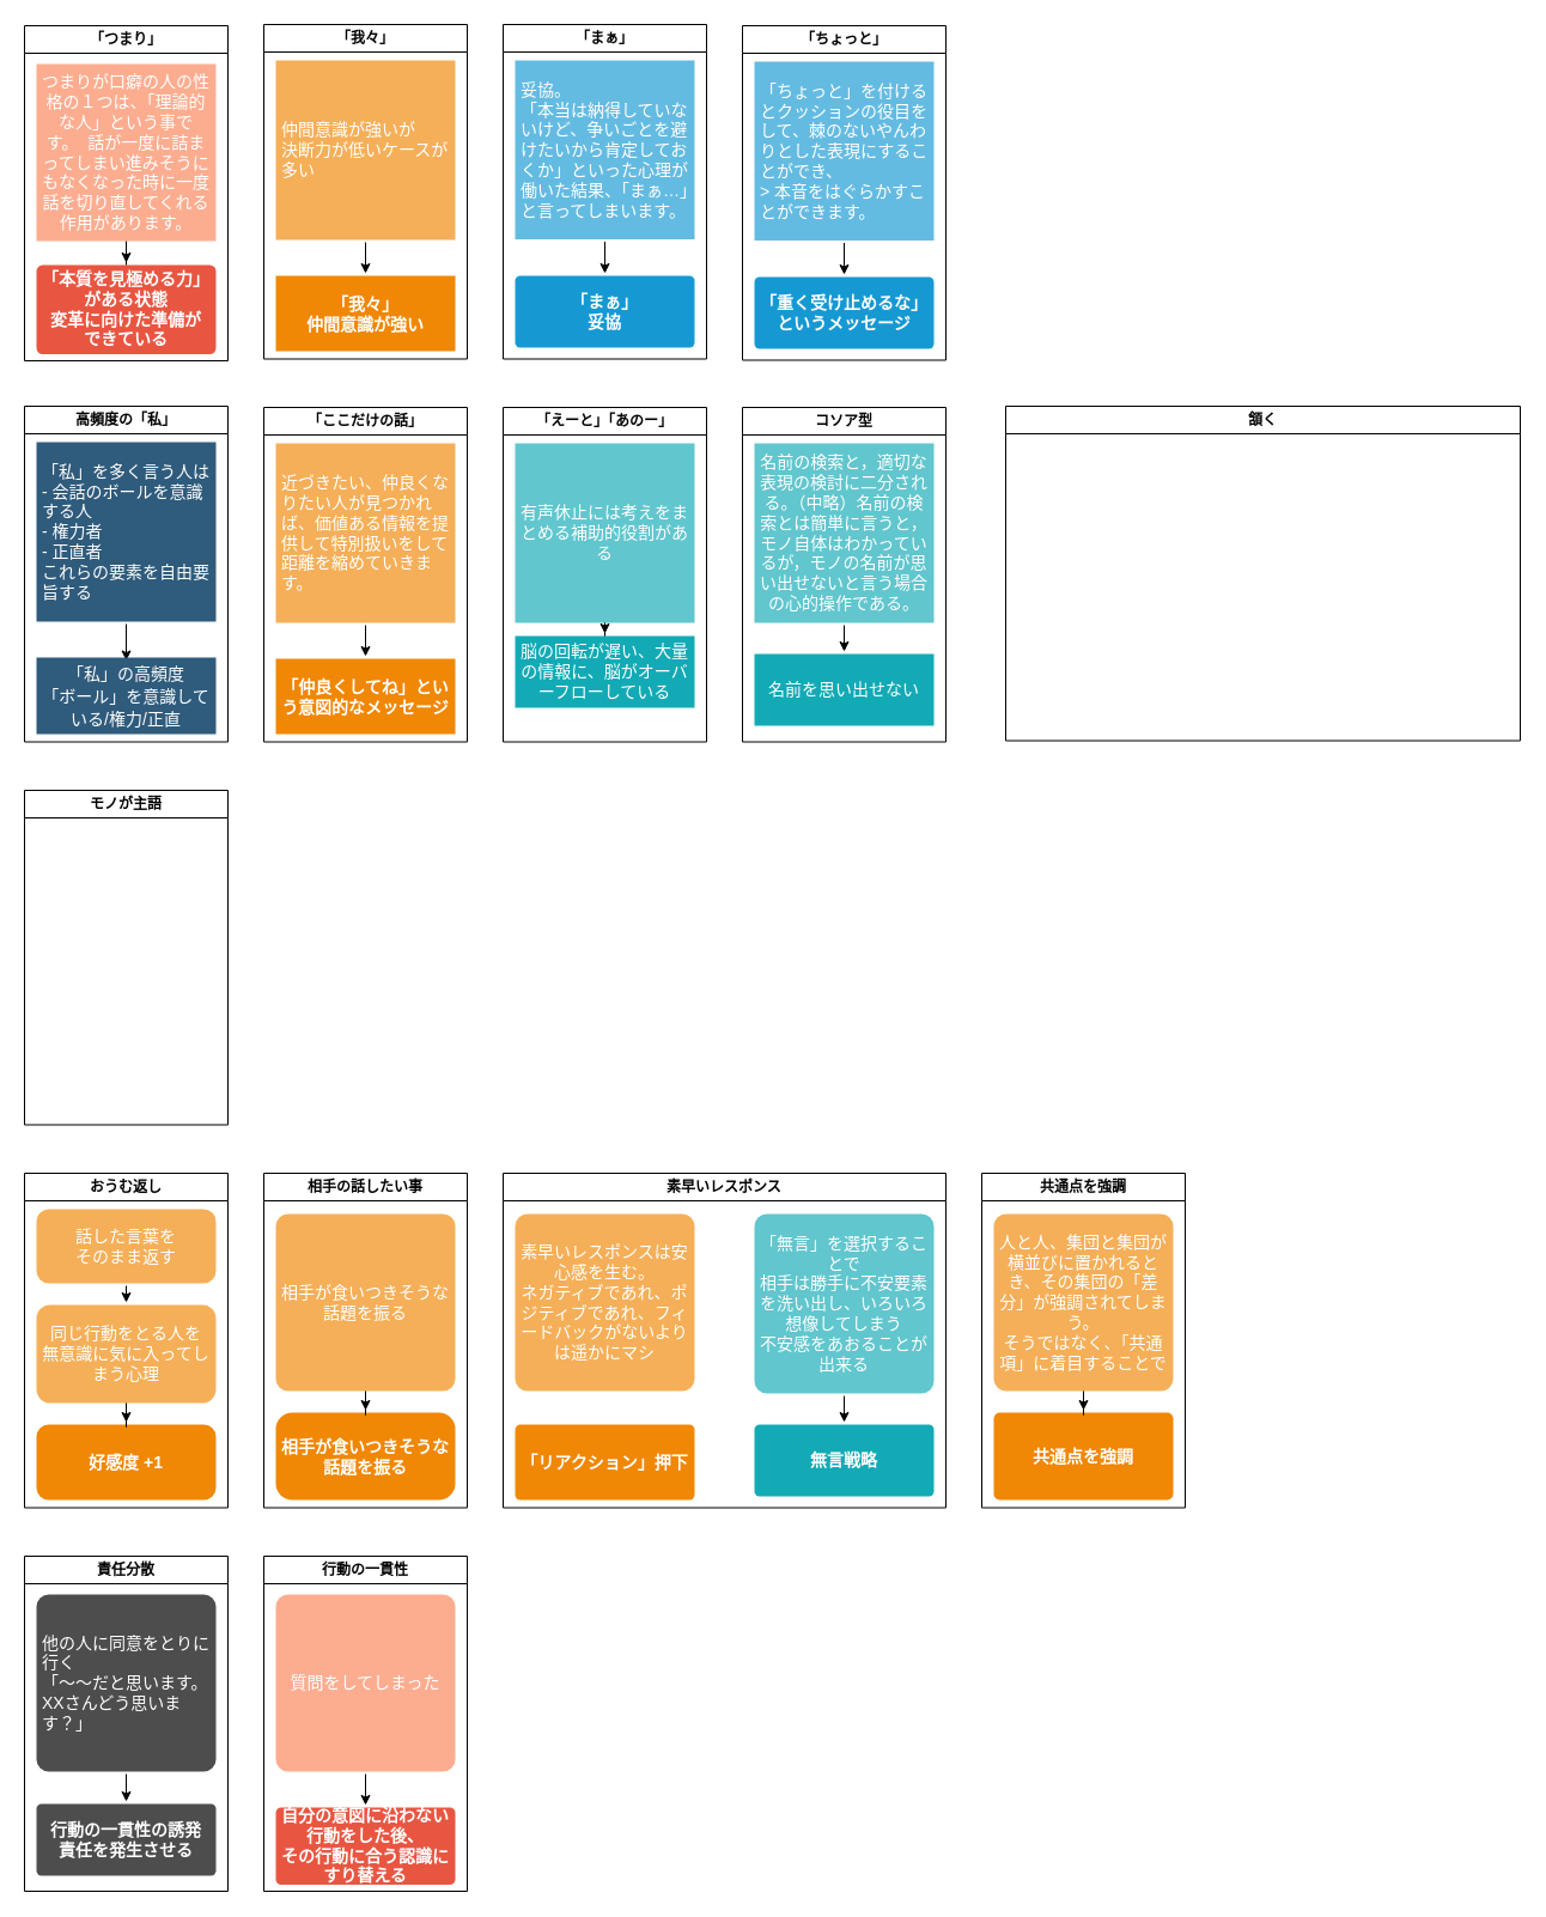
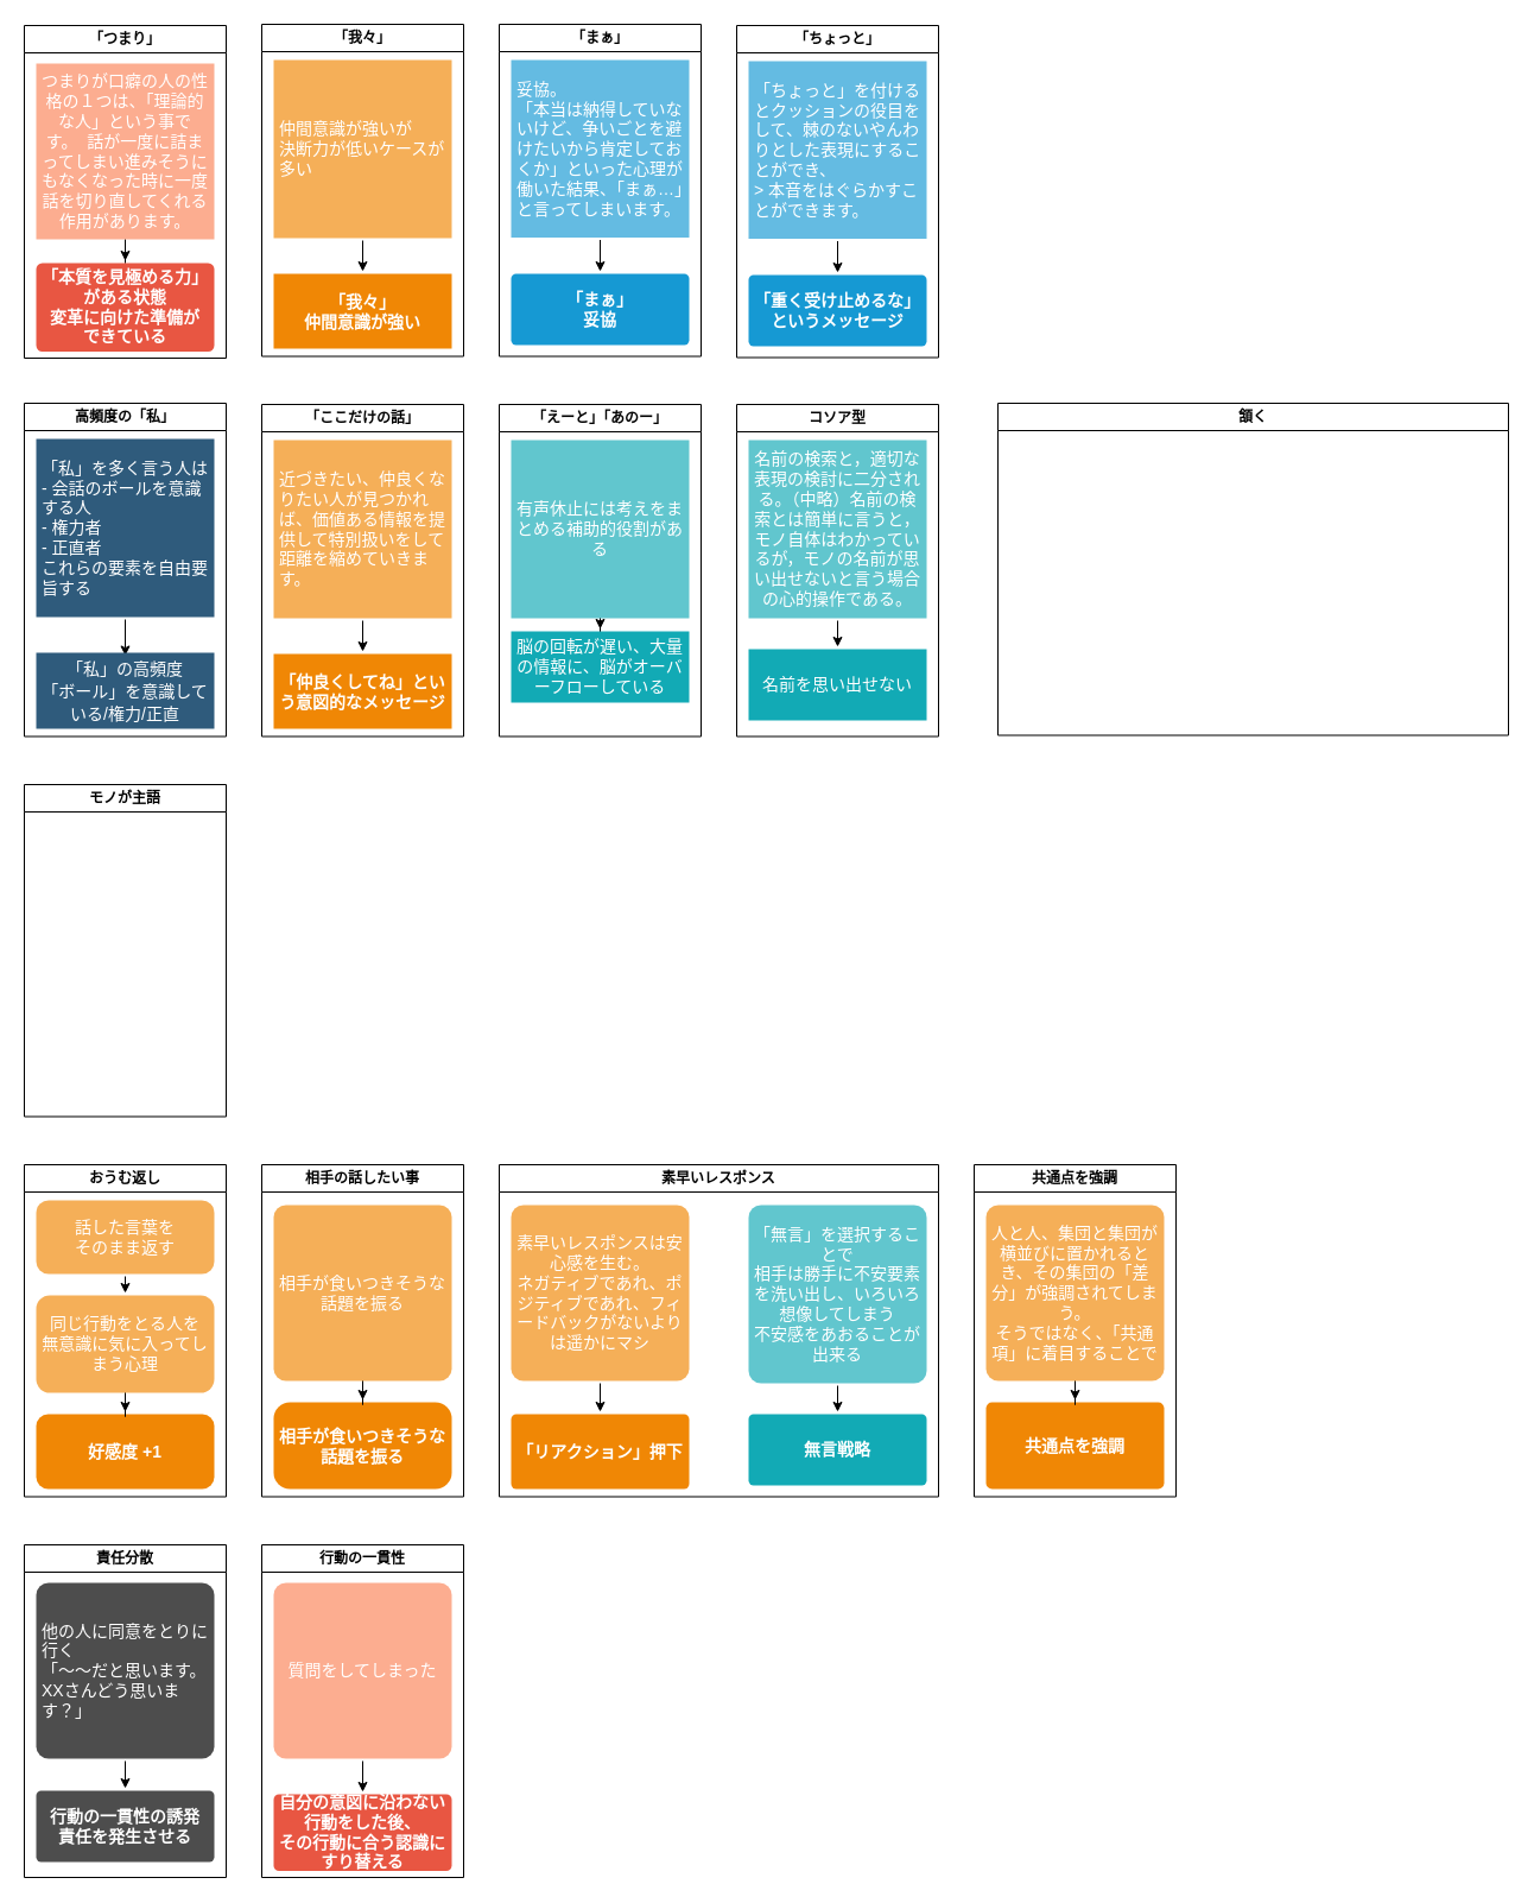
+ <mxCell id="45" style="edgeStyle=orthogonalEdgeStyle;rounded=0;orthogonalLoop=1;jettySize=auto;html=1;" parent="43" source="46" target="44" edge="1"><mxGeometry relative="1" as="geometry" /></mxCell>
